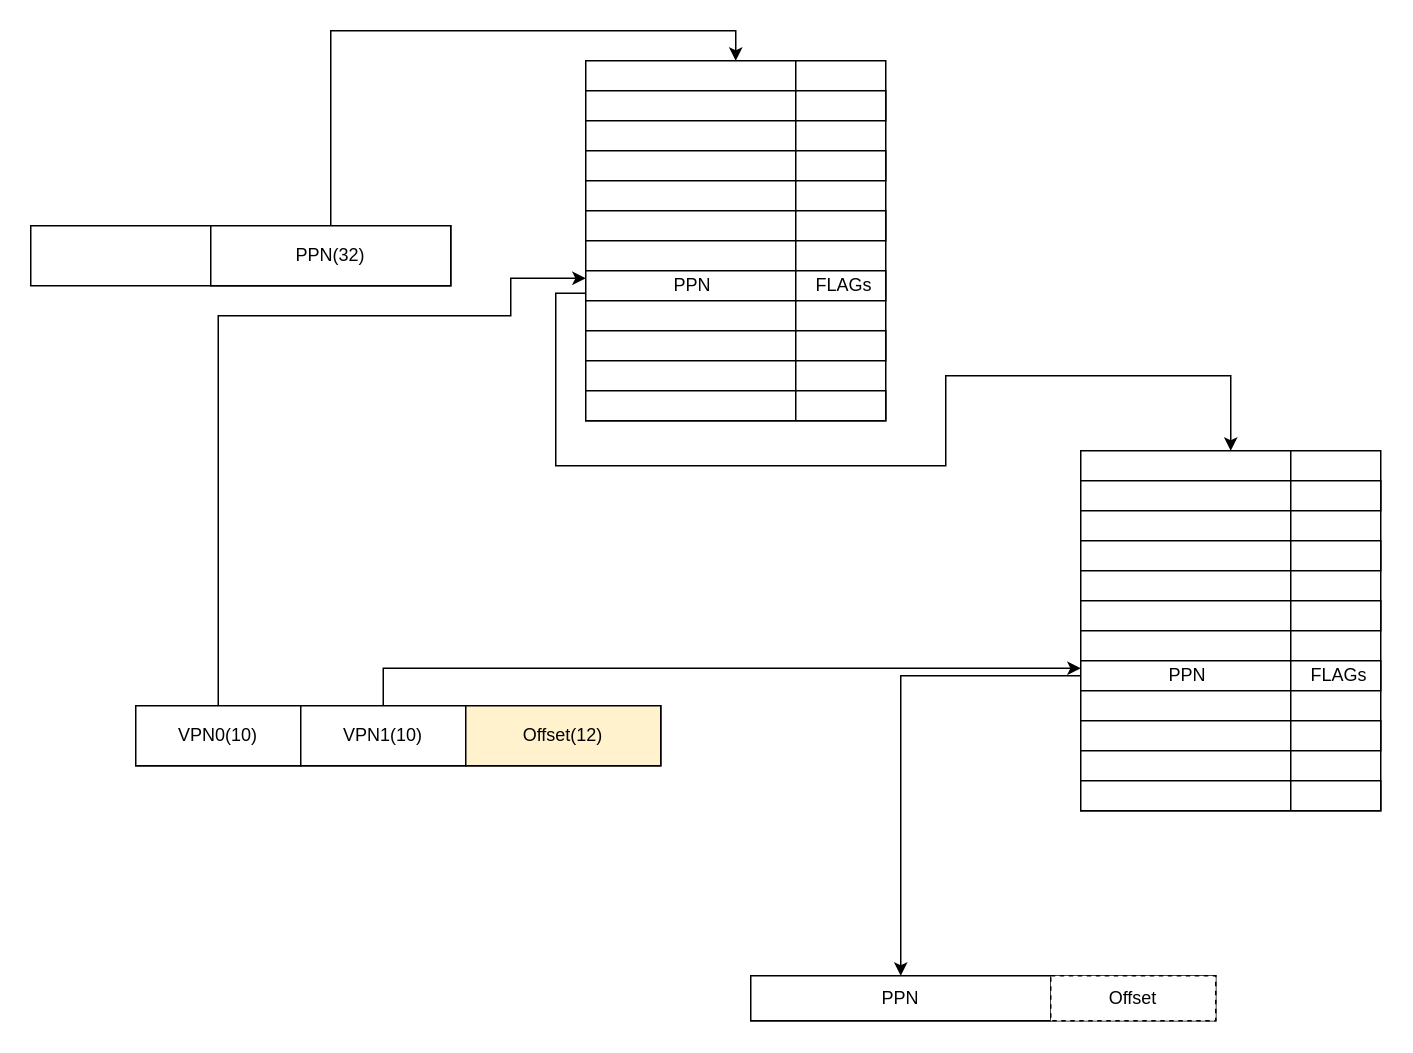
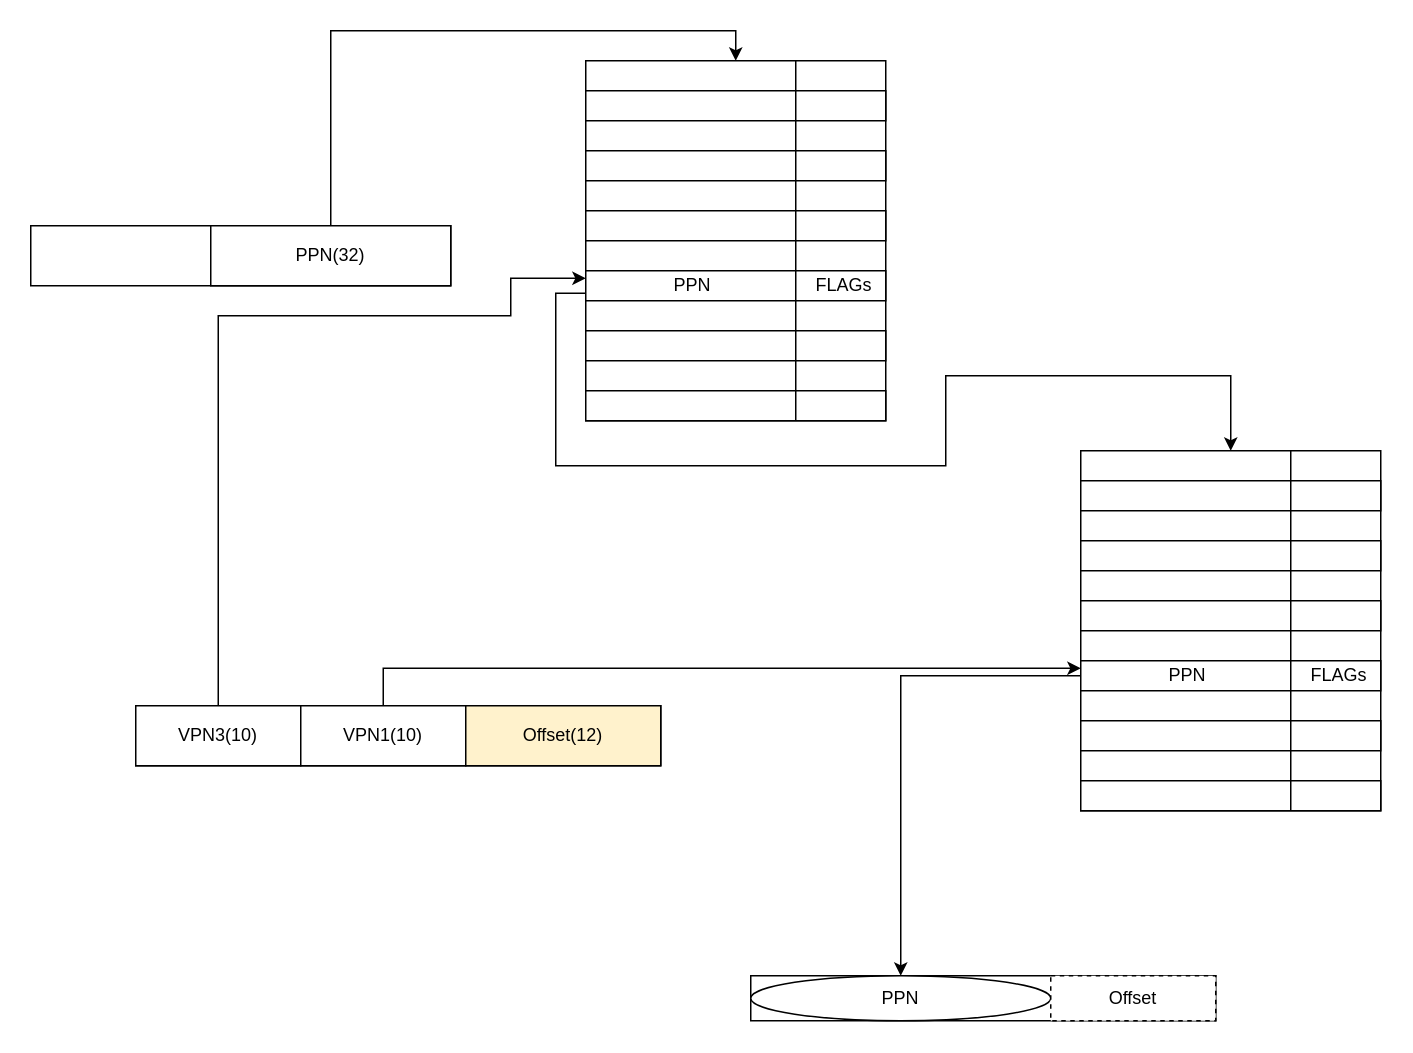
- <mxCell id="25" value="VPN0(10)" style="rounded=0;whiteSpace=wrap;html=1;" parent="1" vertex="1"><mxGeometry x="90" y="470" width="110" height="40" as="geometry" /></mxCell>
+ <mxCell id="25" value="VPN3(10)" style="rounded=0;whiteSpace=wrap;html=1;" parent="1" vertex="1"><mxGeometry x="90" y="470" width="110" height="40" as="geometry" /></mxCell>
- <mxCell id="30" value="PPN" style="rounded=0;whiteSpace=wrap;html=1;" parent="1" vertex="1"><mxGeometry x="500" y="650" width="200" height="30" as="geometry" /></mxCell>
+ <mxCell id="30" value="PPN" style="ellipse;whiteSpace=wrap;html=1;" parent="1" vertex="1"><mxGeometry x="500" y="650" width="200" height="30" as="geometry" /></mxCell>
